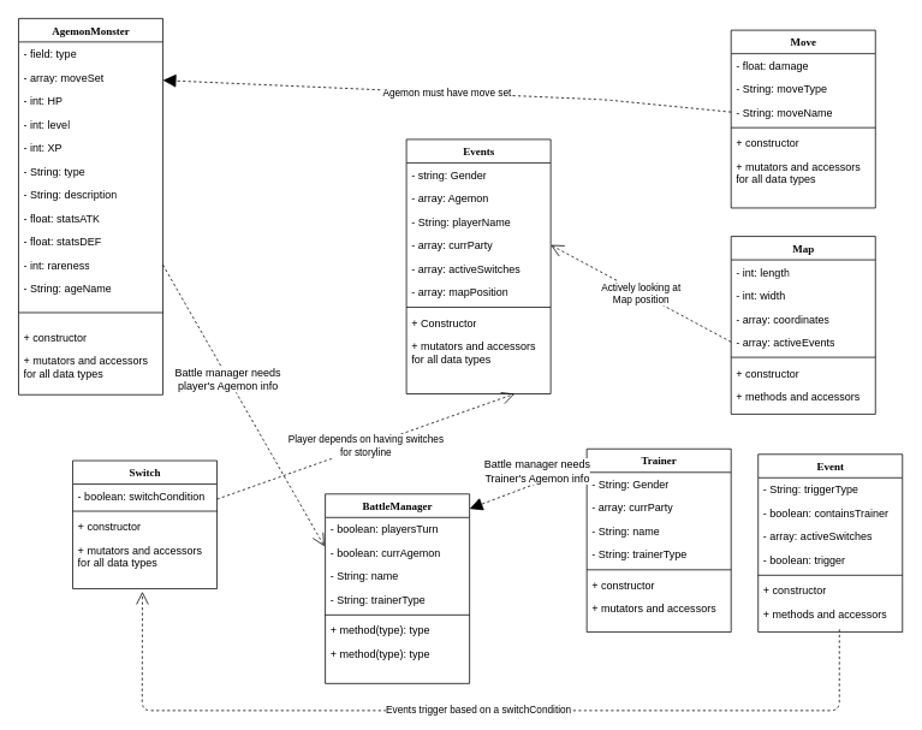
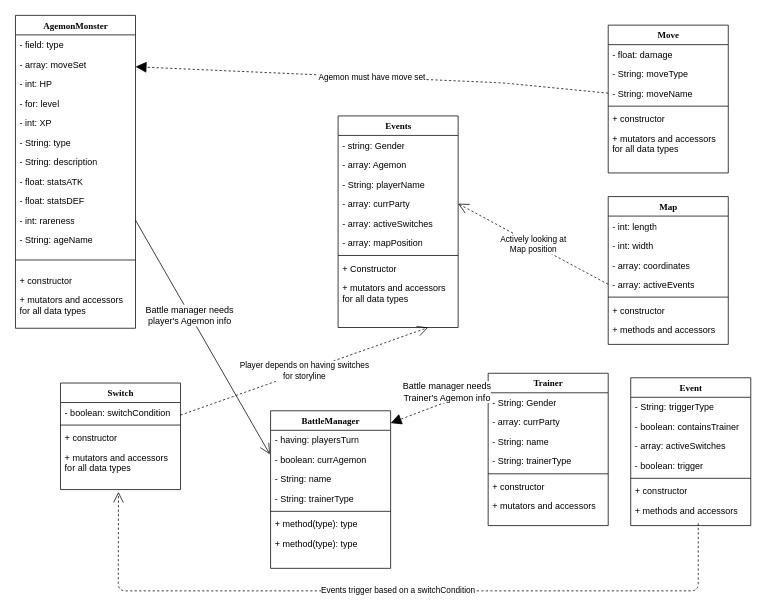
- <mxCell id="24" value="- int: level" style="text;html=1;strokeColor=none;fillColor=none;align=left;verticalAlign=top;spacingLeft=4;spacingRight=4;whiteSpace=wrap;overflow=hidden;rotatable=0;points=[[0,0.5],[1,0.5]];portConstraint=eastwest;" vertex="1" parent="20"><mxGeometry y="104" width="160" height="26" as="geometry" /></mxCell>
+ <mxCell id="24" value="- for: level" style="text;html=1;strokeColor=none;fillColor=none;align=left;verticalAlign=top;spacingLeft=4;spacingRight=4;whiteSpace=wrap;overflow=hidden;rotatable=0;points=[[0,0.5],[1,0.5]];portConstraint=eastwest;" vertex="1" parent="20"><mxGeometry y="104" width="160" height="26" as="geometry" /></mxCell>
- <mxCell id="73" value="" style="endArrow=open;endSize=12;dashed=1;html=1;entryX=-0.006;entryY=0.231;entryDx=0;entryDy=0;entryPerimeter=0;exitX=1;exitY=0.5;exitDx=0;exitDy=0;" edge="1" parent="1" source="30" target="67"><mxGeometry width="160" relative="1" as="geometry"><mxPoint x="170" y="292.5" as="sourcePoint" /><mxPoint x="330" y="292.5" as="targetPoint" /></mxGeometry></mxCell>
+ <mxCell id="73" value="" style="endArrow=open;endSize=12;dashed=0;html=1;entryX=-0.006;entryY=0.231;entryDx=0;entryDy=0;entryPerimeter=0;exitX=1;exitY=0.5;exitDx=0;exitDy=0;" edge="1" parent="1" source="30" target="67"><mxGeometry width="160" relative="1" as="geometry"><mxPoint x="170" y="292.5" as="sourcePoint" /><mxPoint x="330" y="292.5" as="targetPoint" /></mxGeometry></mxCell>
- <mxCell id="66" value="- boolean: playersTurn" style="text;html=1;strokeColor=none;fillColor=none;align=left;verticalAlign=top;spacingLeft=4;spacingRight=4;whiteSpace=wrap;overflow=hidden;rotatable=0;points=[[0,0.5],[1,0.5]];portConstraint=eastwest;" vertex="1" parent="65"><mxGeometry y="26" width="160" height="26" as="geometry" /></mxCell>
+ <mxCell id="66" value="- having: playersTurn" style="text;html=1;strokeColor=none;fillColor=none;align=left;verticalAlign=top;spacingLeft=4;spacingRight=4;whiteSpace=wrap;overflow=hidden;rotatable=0;points=[[0,0.5],[1,0.5]];portConstraint=eastwest;" vertex="1" parent="65"><mxGeometry y="26" width="160" height="26" as="geometry" /></mxCell>
